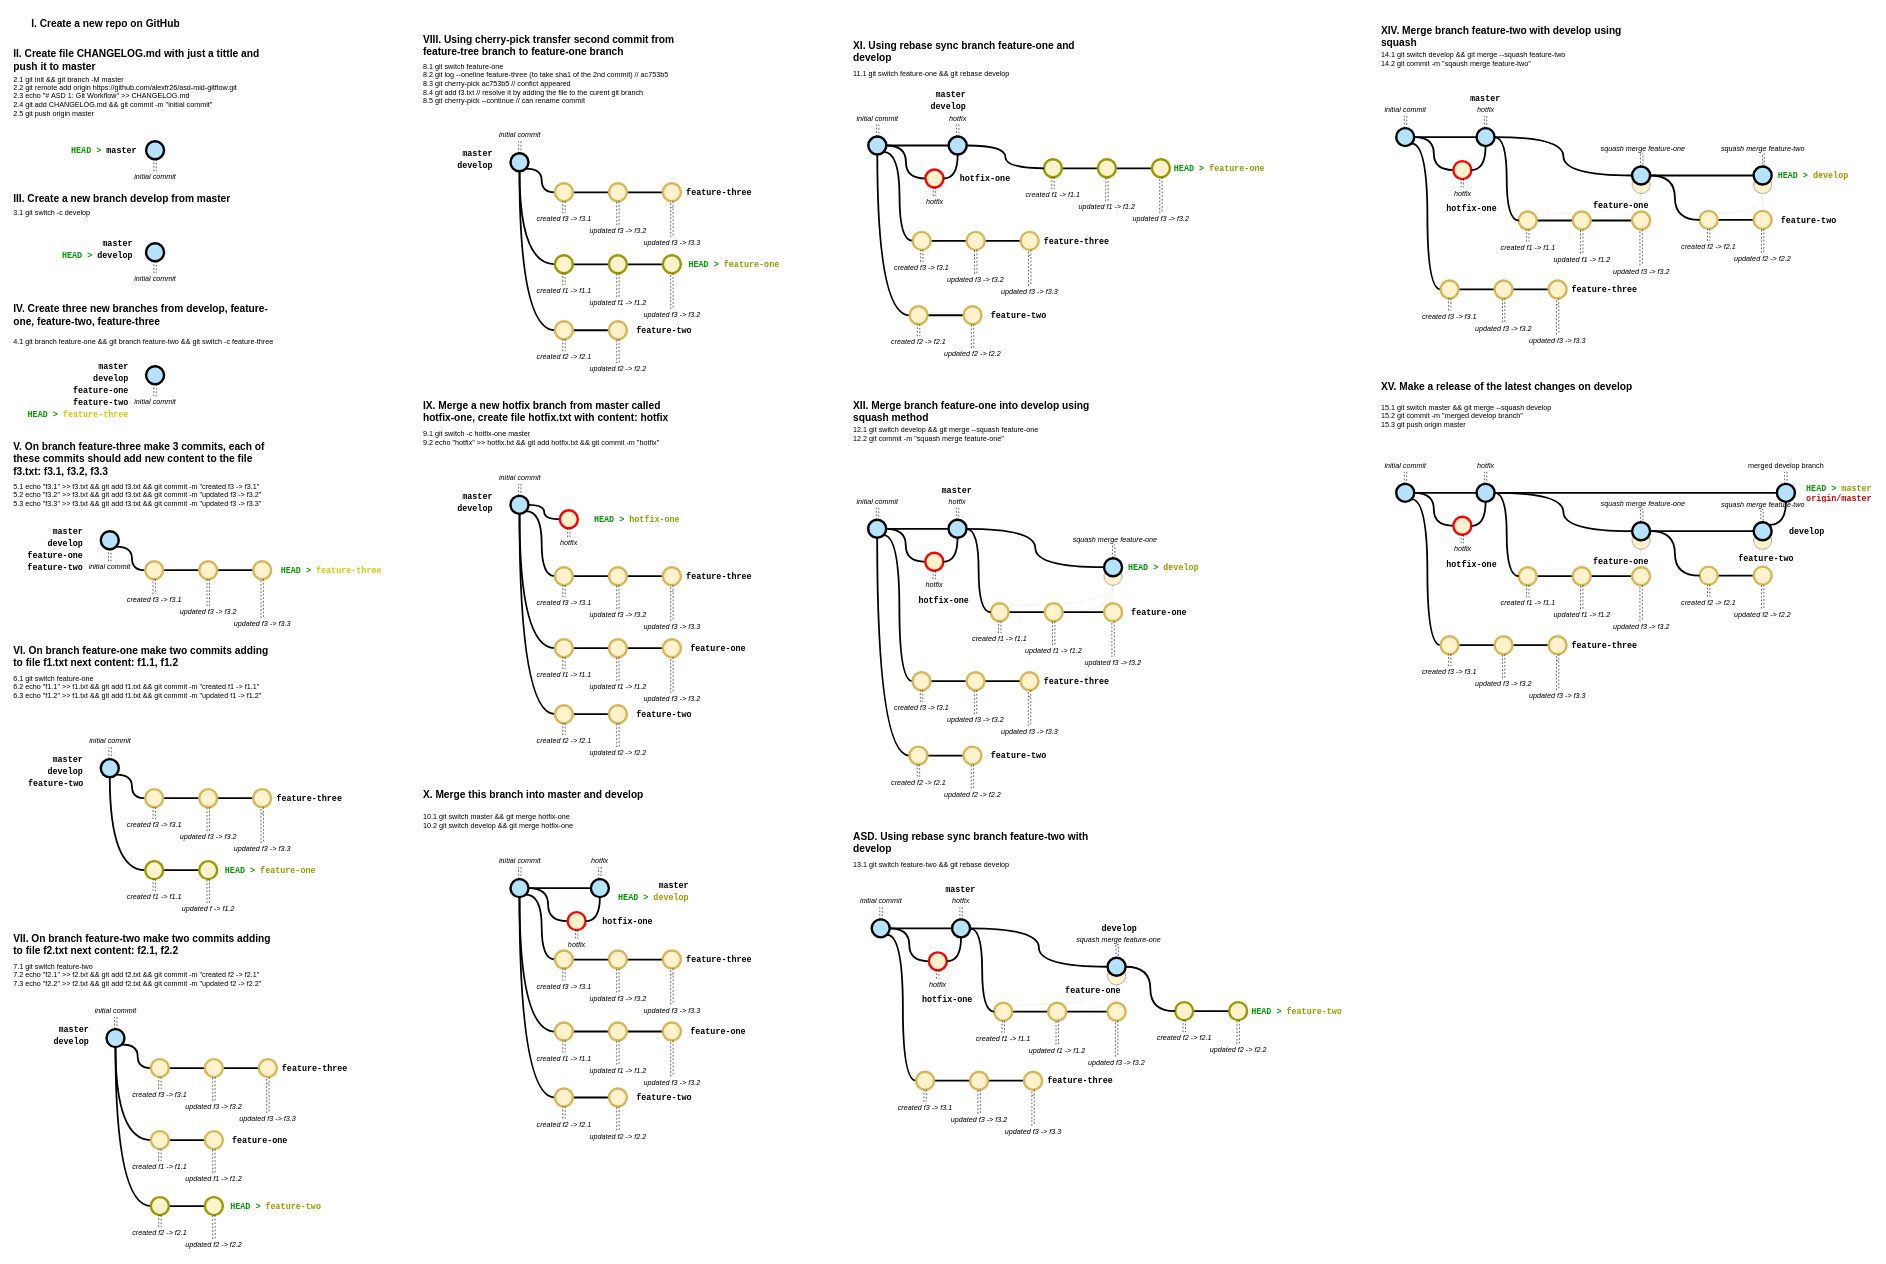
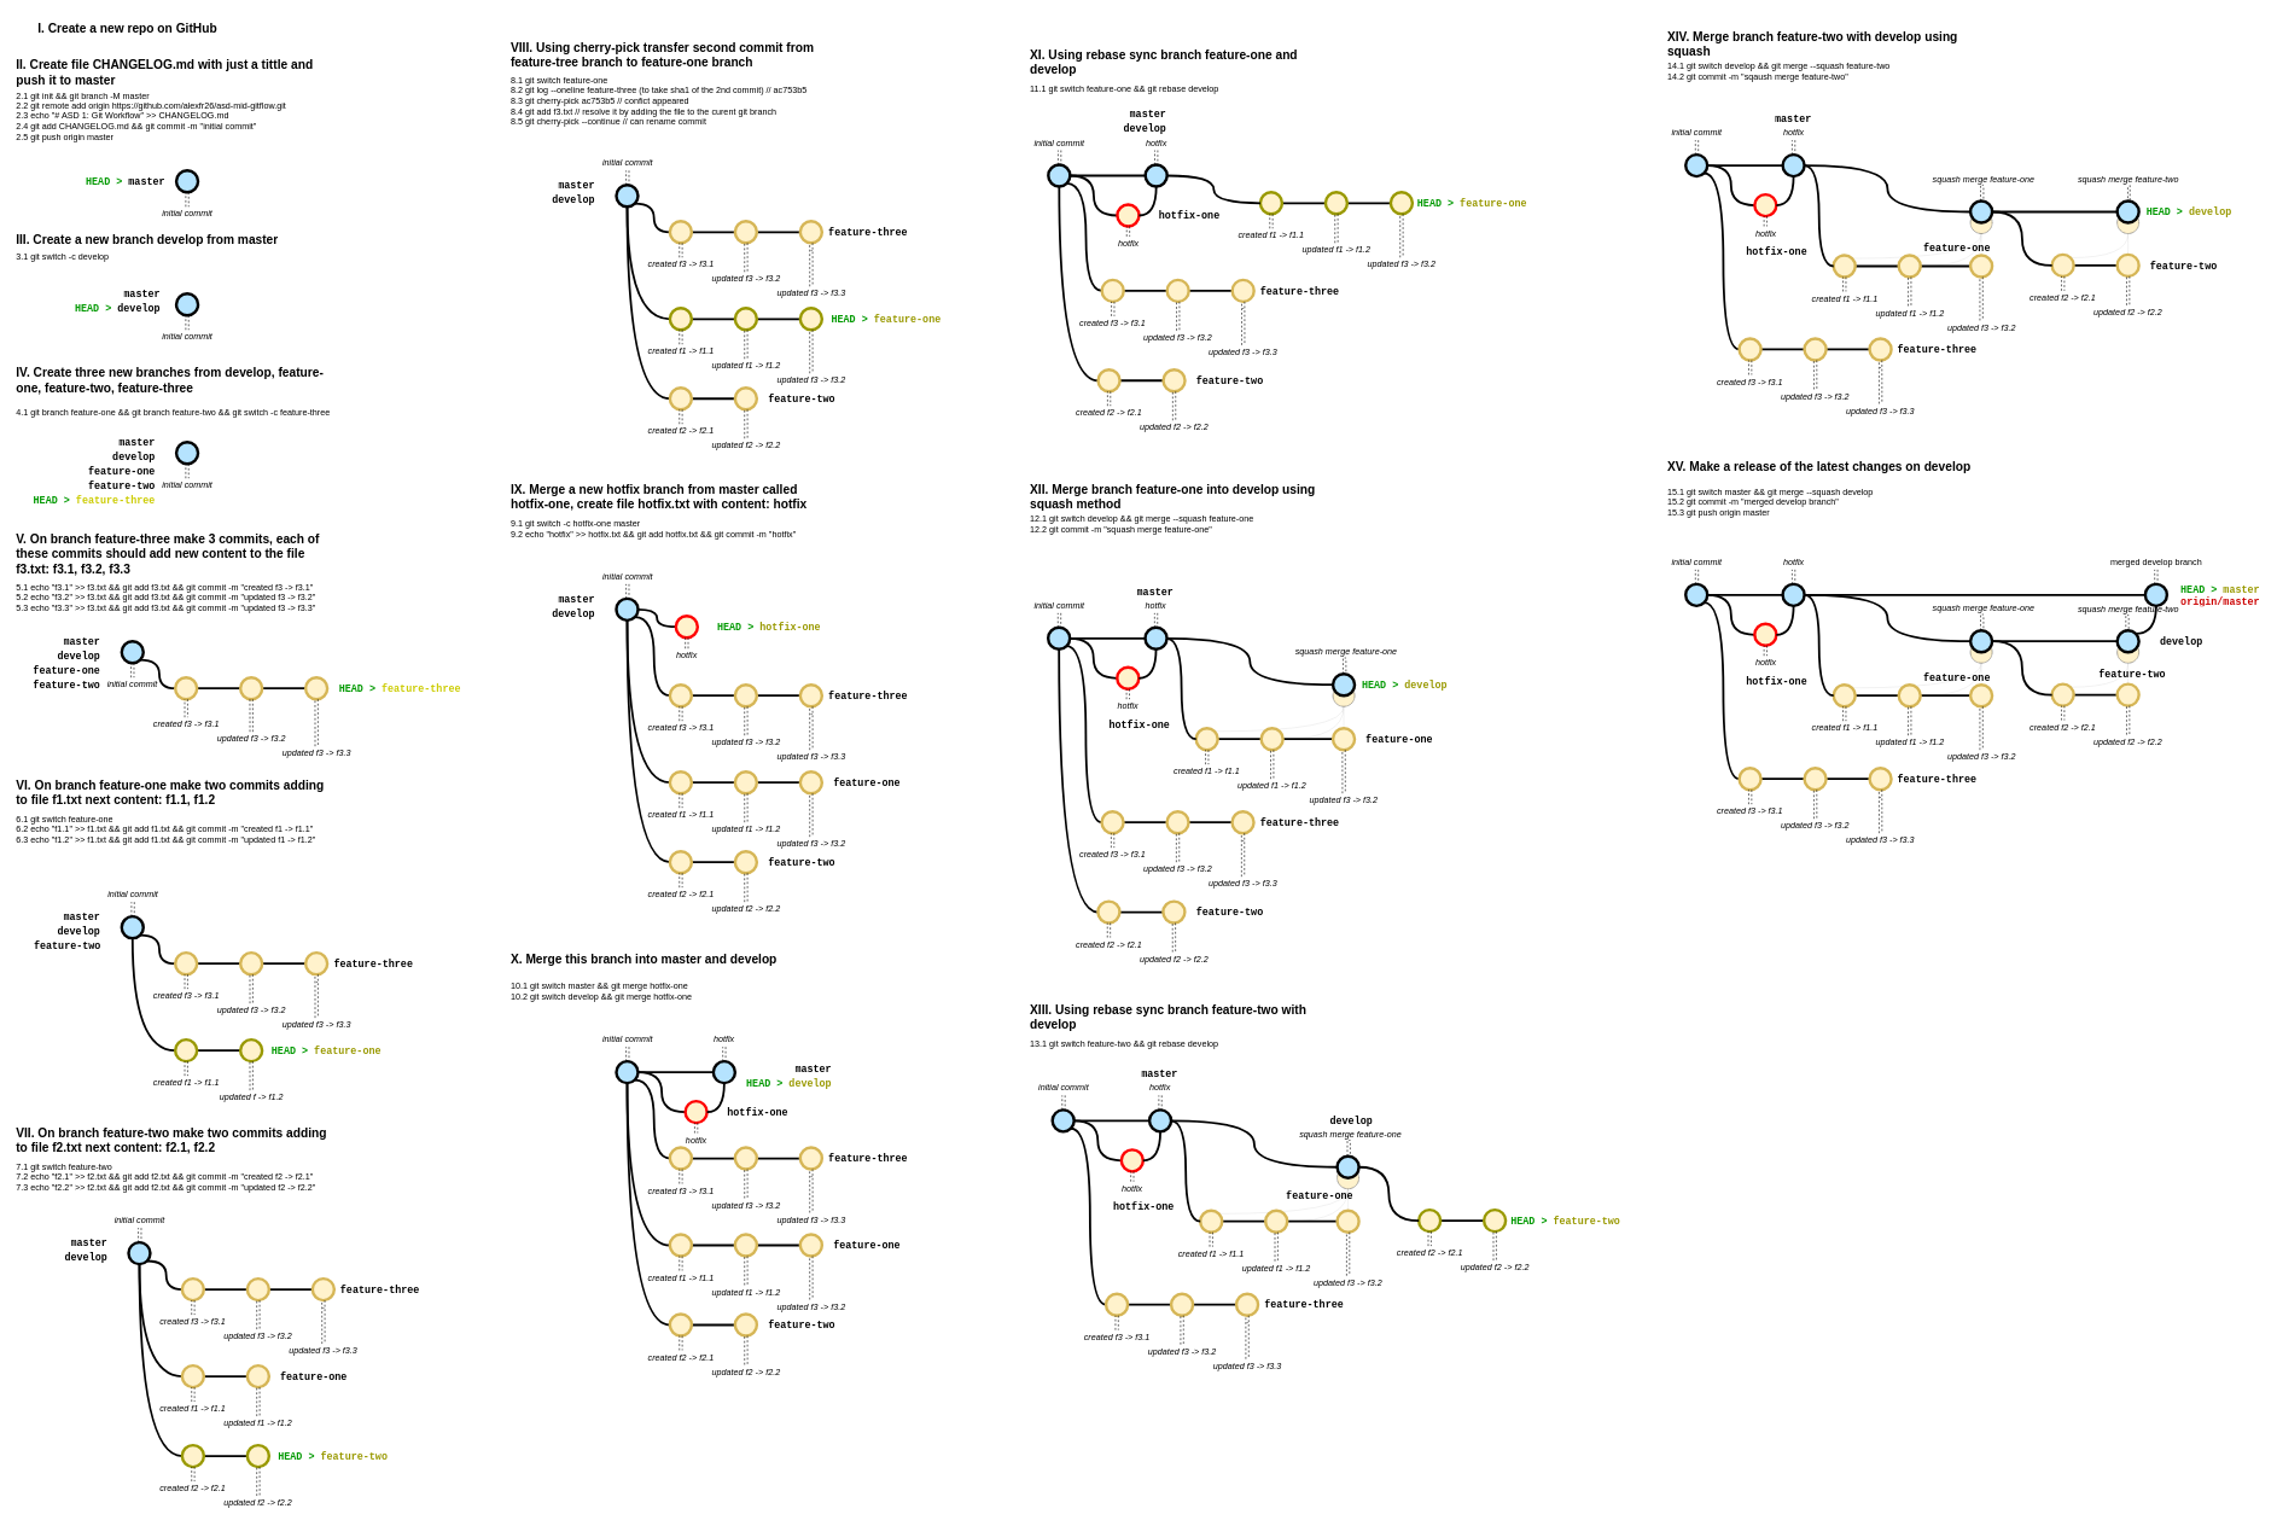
- <mxCell id="371" value="ASD. Using rebase sync branch feature-two with develop&lt;span&gt;&lt;br&gt;&lt;/span&gt;&lt;div&gt;&lt;/div&gt;" style="text;whiteSpace=wrap;html=1;fontStyle=1;fontSize=17;rounded=0;shadow=0;sketch=0;glass=0;strokeColor=none;align=left;verticalAlign=middle;" vertex="1" parent="1"><mxGeometry x="1420" y="1385" width="440" height="40" as="geometry" /></mxCell>
+ <mxCell id="371" value="XIII. Using rebase sync branch feature-two with develop&lt;span&gt;&lt;br&gt;&lt;/span&gt;&lt;div&gt;&lt;/div&gt;" style="text;whiteSpace=wrap;html=1;fontStyle=1;fontSize=17;rounded=0;shadow=0;sketch=0;glass=0;strokeColor=none;align=left;verticalAlign=middle;" vertex="1" parent="1"><mxGeometry x="1420" y="1385" width="440" height="40" as="geometry" /></mxCell>
